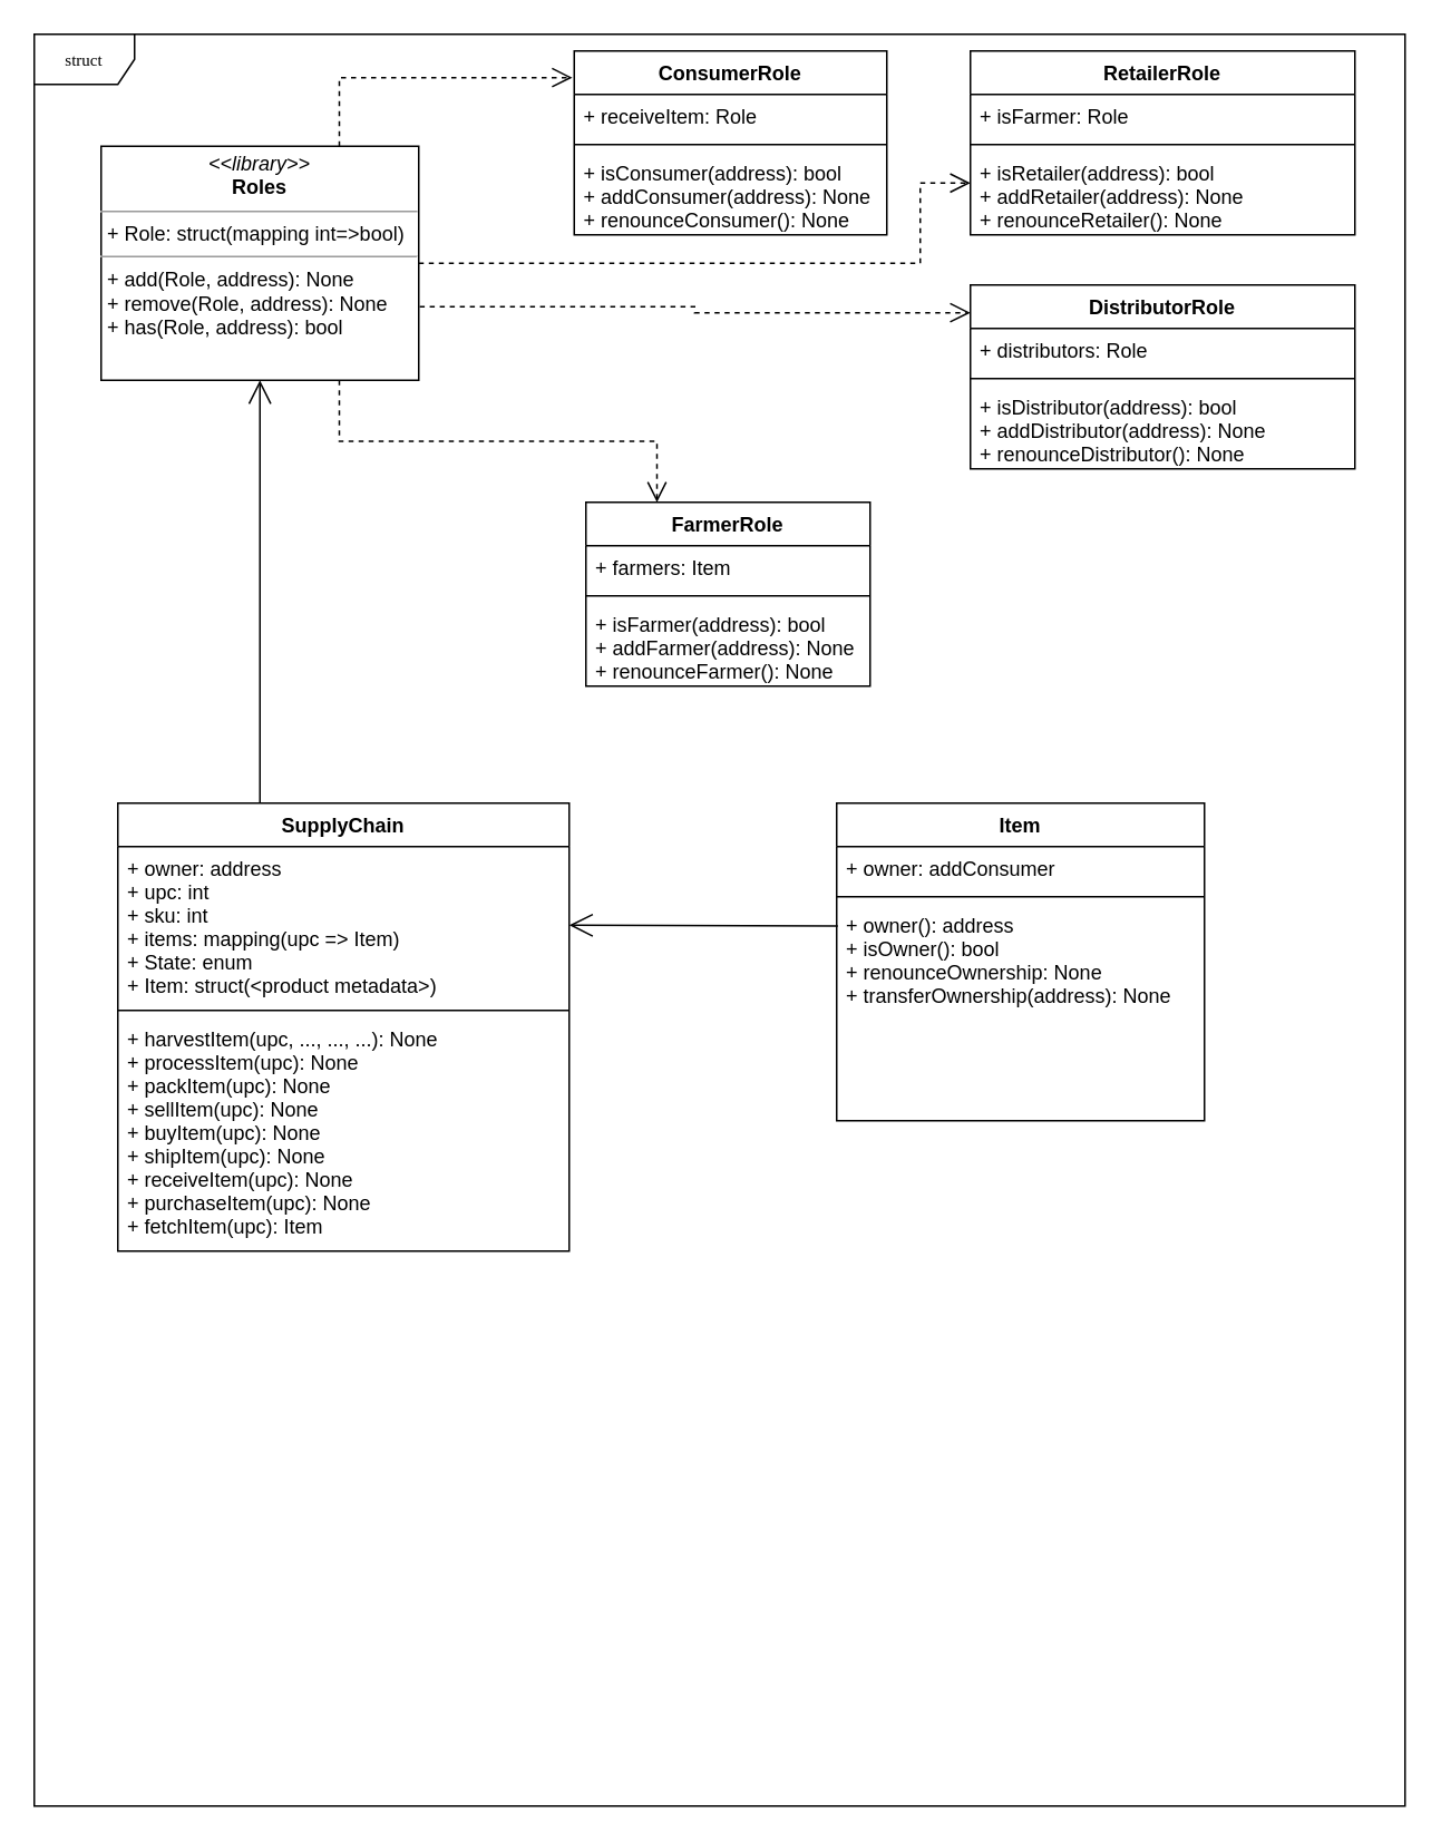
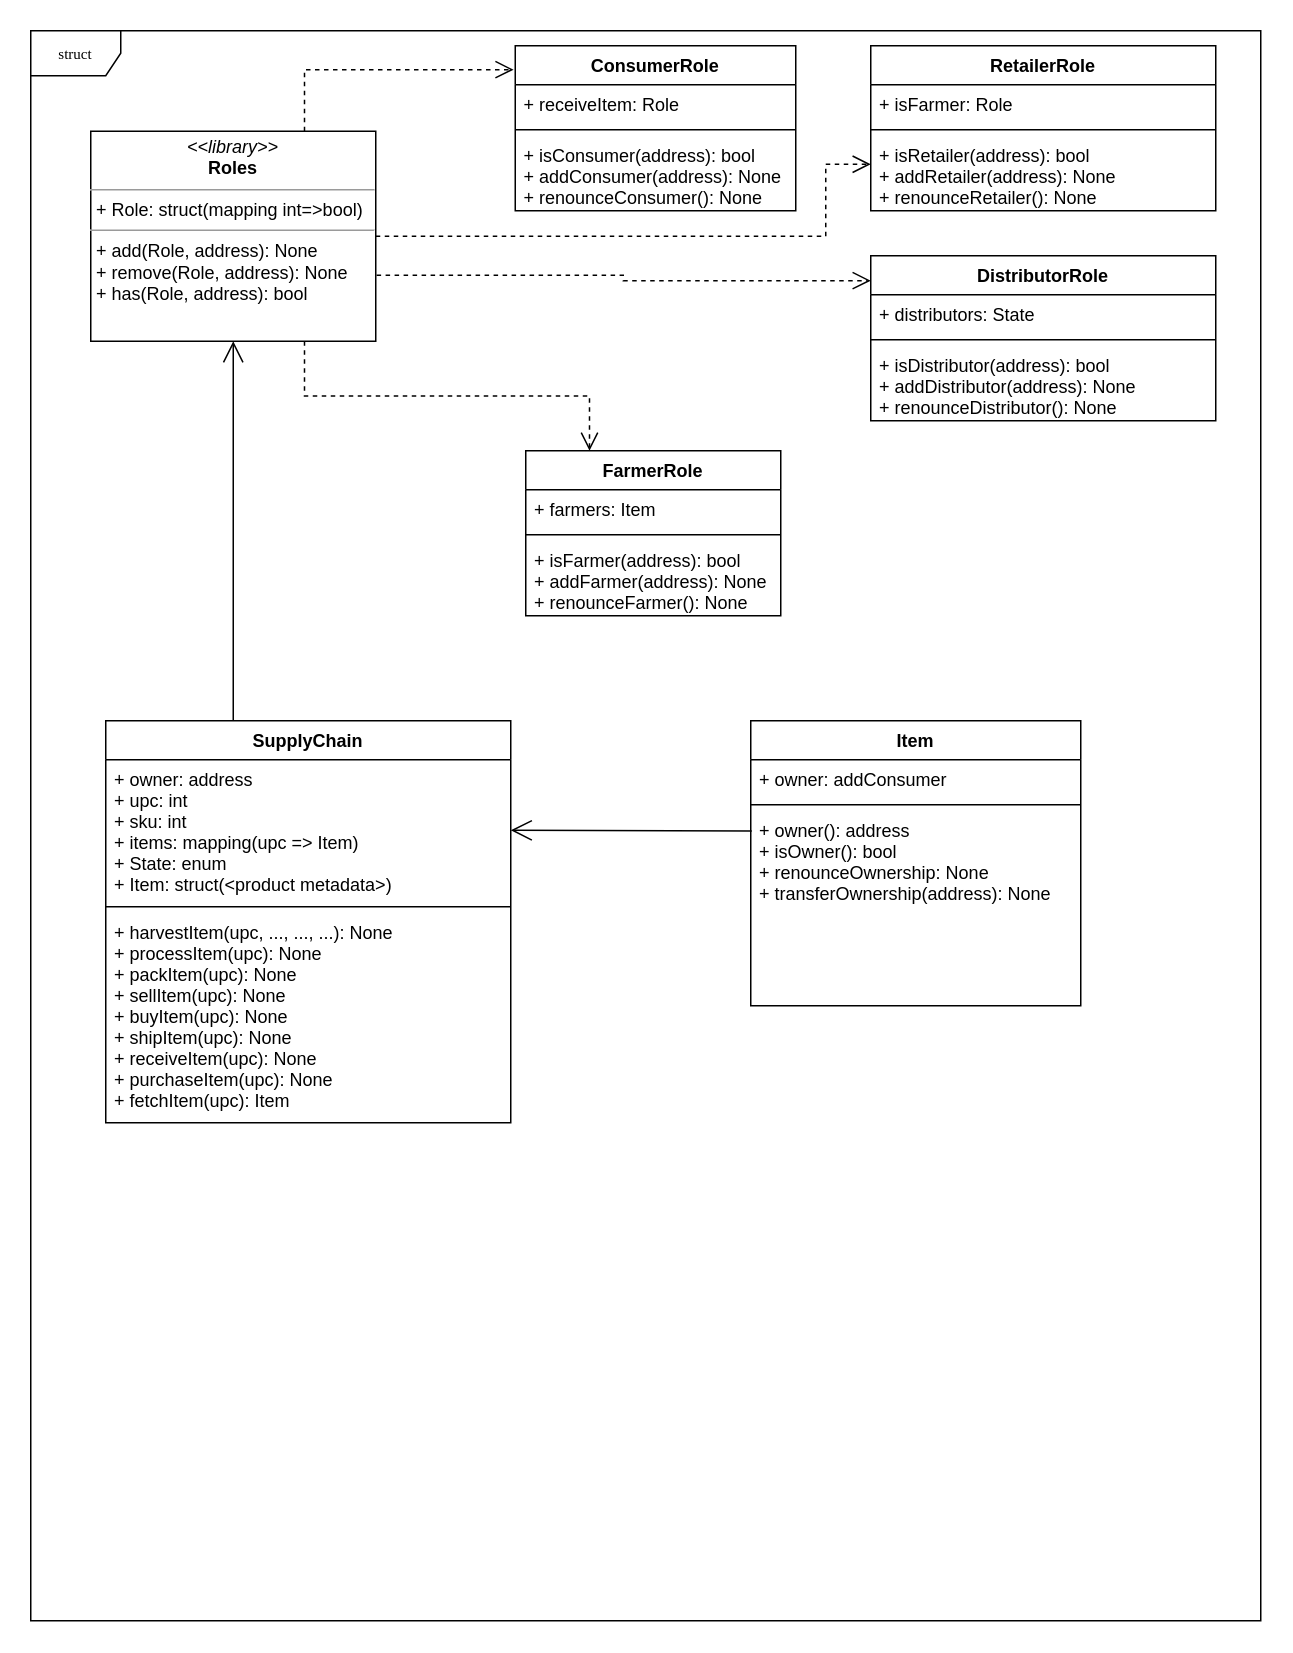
- <mxCell id="21" value="+ distributors: Role" style="text;strokeColor=none;fillColor=none;align=left;verticalAlign=top;spacingLeft=4;spacingRight=4;overflow=hidden;rotatable=0;points=[[0,0.5],[1,0.5]];portConstraint=eastwest;" vertex="1" parent="20"><mxGeometry y="26" width="230" height="26" as="geometry" /></mxCell>
+ <mxCell id="21" value="+ distributors: State" style="text;strokeColor=none;fillColor=none;align=left;verticalAlign=top;spacingLeft=4;spacingRight=4;overflow=hidden;rotatable=0;points=[[0,0.5],[1,0.5]];portConstraint=eastwest;" vertex="1" parent="20"><mxGeometry y="26" width="230" height="26" as="geometry" /></mxCell>
